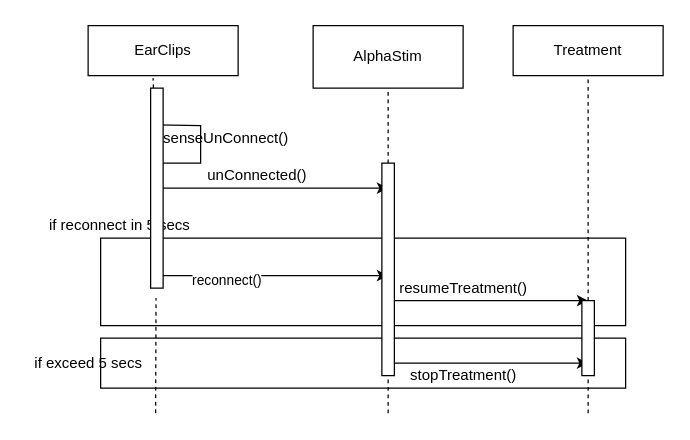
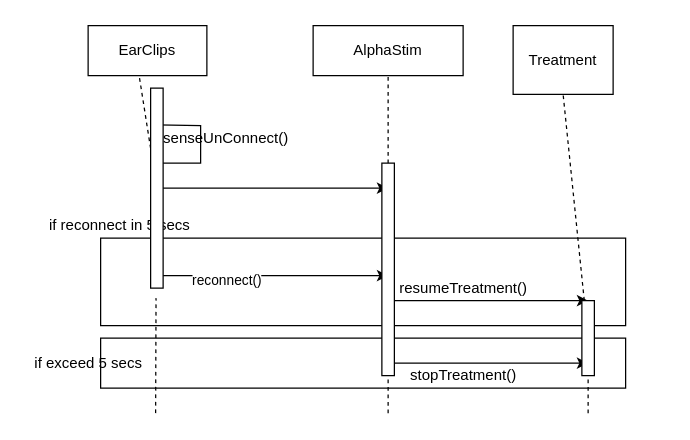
- <mxCell id="2" value="EarClips" style="rounded=0;whiteSpace=wrap;html=1;" vertex="1" parent="1"><mxGeometry x="70" y="20" width="120" height="40" as="geometry" /></mxCell>
+ <mxCell id="2" value="EarClips" style="rounded=0;whiteSpace=wrap;html=1;" vertex="1" parent="1"><mxGeometry x="70" y="20" width="95" height="40" as="geometry" /></mxCell>
- <mxCell id="4" value="Treatment" style="rounded=0;whiteSpace=wrap;html=1;" vertex="1" parent="1"><mxGeometry x="410" y="20" width="120" height="40" as="geometry" /></mxCell>
+ <mxCell id="4" value="Treatment" style="rounded=0;whiteSpace=wrap;html=1;" vertex="1" parent="1"><mxGeometry x="410" y="20" width="80" height="55" as="geometry" /></mxCell>
- <mxCell id="3" value="AlphaStim" style="rounded=0;whiteSpace=wrap;html=1;" vertex="1" parent="1"><mxGeometry x="250" y="20" width="120" height="50" as="geometry" /></mxCell>
+ <mxCell id="3" value="AlphaStim" style="rounded=0;whiteSpace=wrap;html=1;" vertex="1" parent="1"><mxGeometry x="250" y="20" width="120" height="40" as="geometry" /></mxCell>
- <mxCell id="11" value="unConnected()" style="text;html=1;align=center;verticalAlign=middle;resizable=0;points=[];autosize=1;strokeColor=none;fillColor=none;" vertex="1" parent="1"><mxGeometry x="160" y="130" width="90" height="20" as="geometry" /></mxCell>
